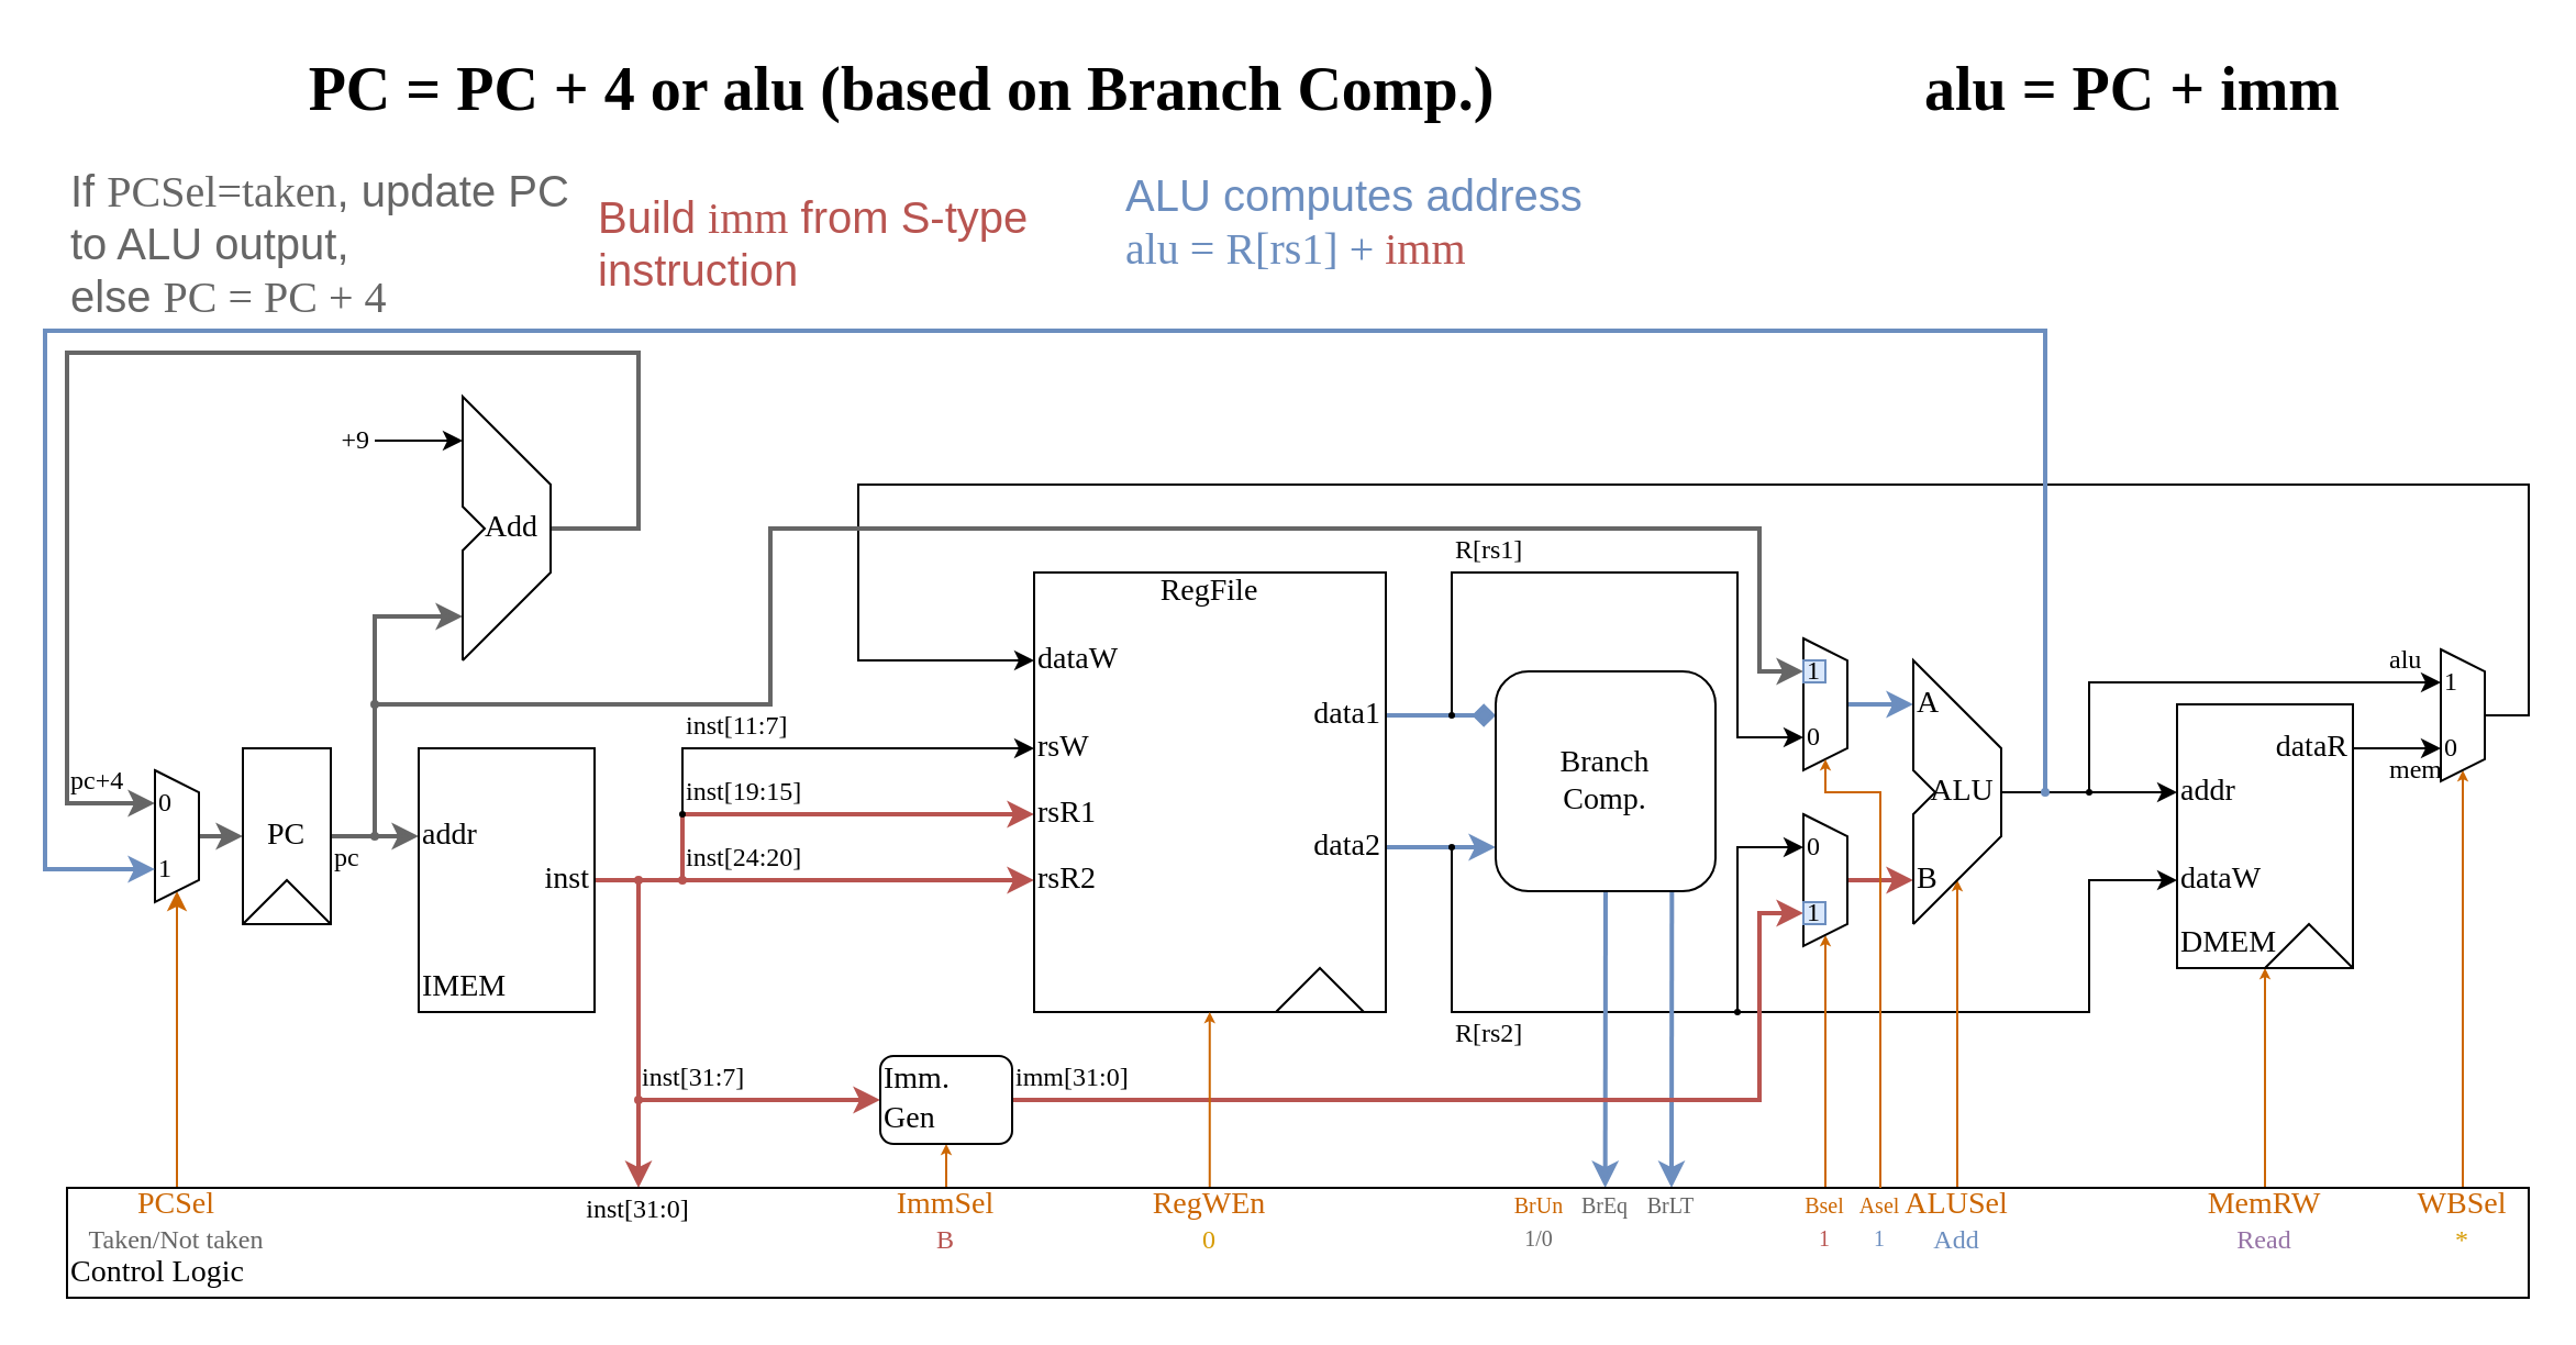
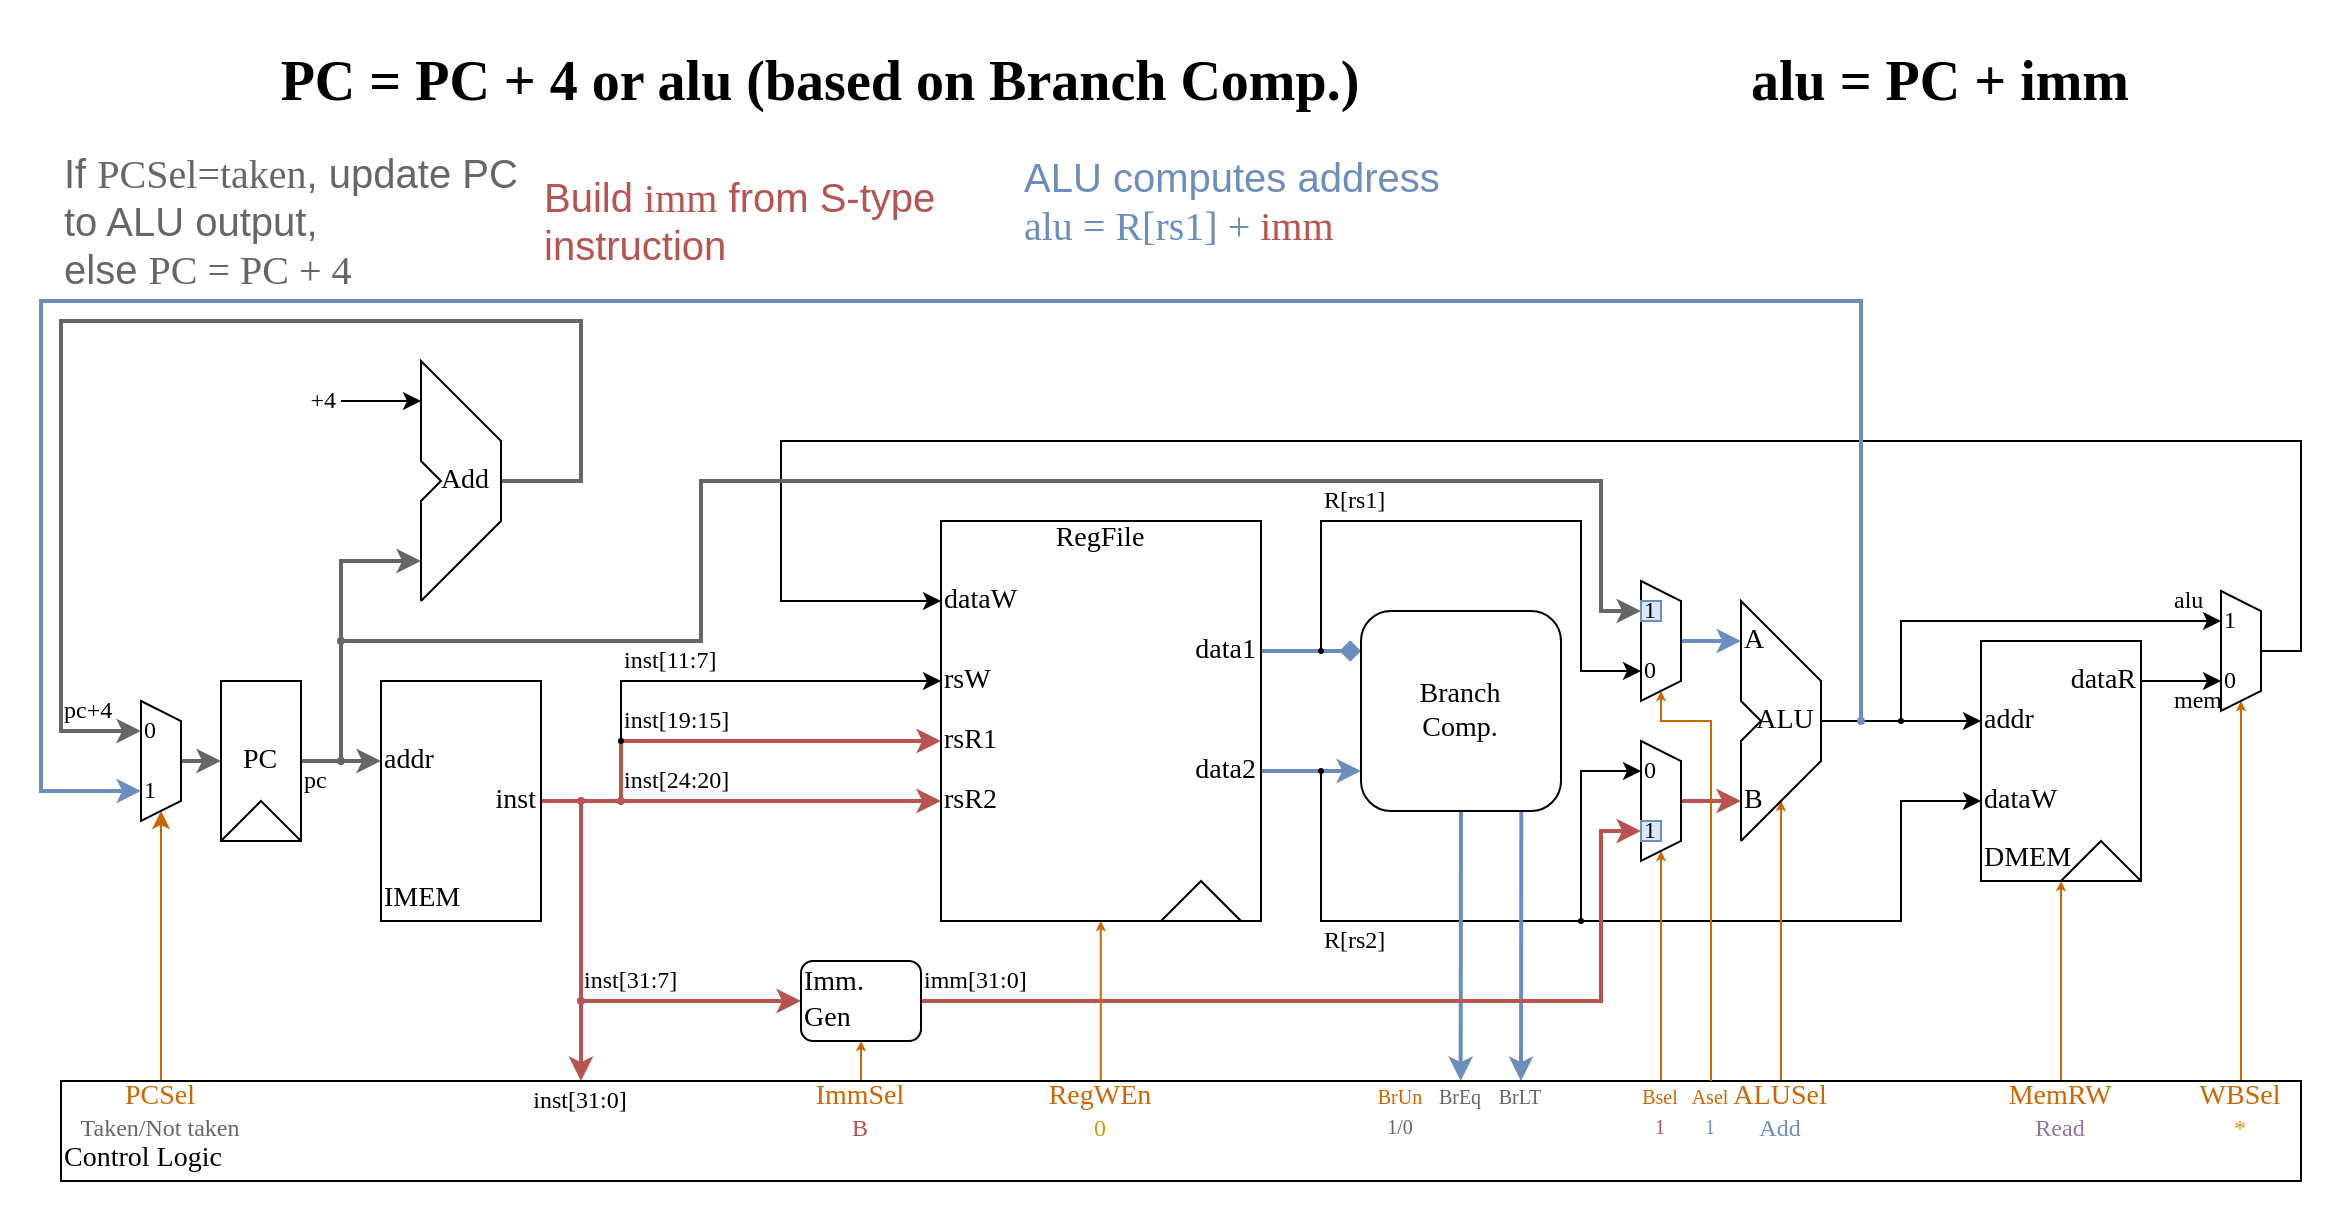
- <mxCell id="27" value="&lt;font style=&quot;font-size: 12px;&quot;&gt;+9&lt;/font&gt;" style="text;strokeColor=none;align=right;fillColor=none;html=1;verticalAlign=middle;whiteSpace=wrap;rounded=0;fontFamily=Ubuntu mono;" parent="1" vertex="1"><mxGeometry x="150" y="195" width="20" height="10" as="geometry" /></mxCell>
+ <mxCell id="27" value="&lt;font style=&quot;font-size: 12px;&quot;&gt;+4&lt;/font&gt;" style="text;strokeColor=none;align=right;fillColor=none;html=1;verticalAlign=middle;whiteSpace=wrap;rounded=0;fontFamily=Ubuntu mono;" parent="1" vertex="1"><mxGeometry x="150" y="195" width="20" height="10" as="geometry" /></mxCell>
